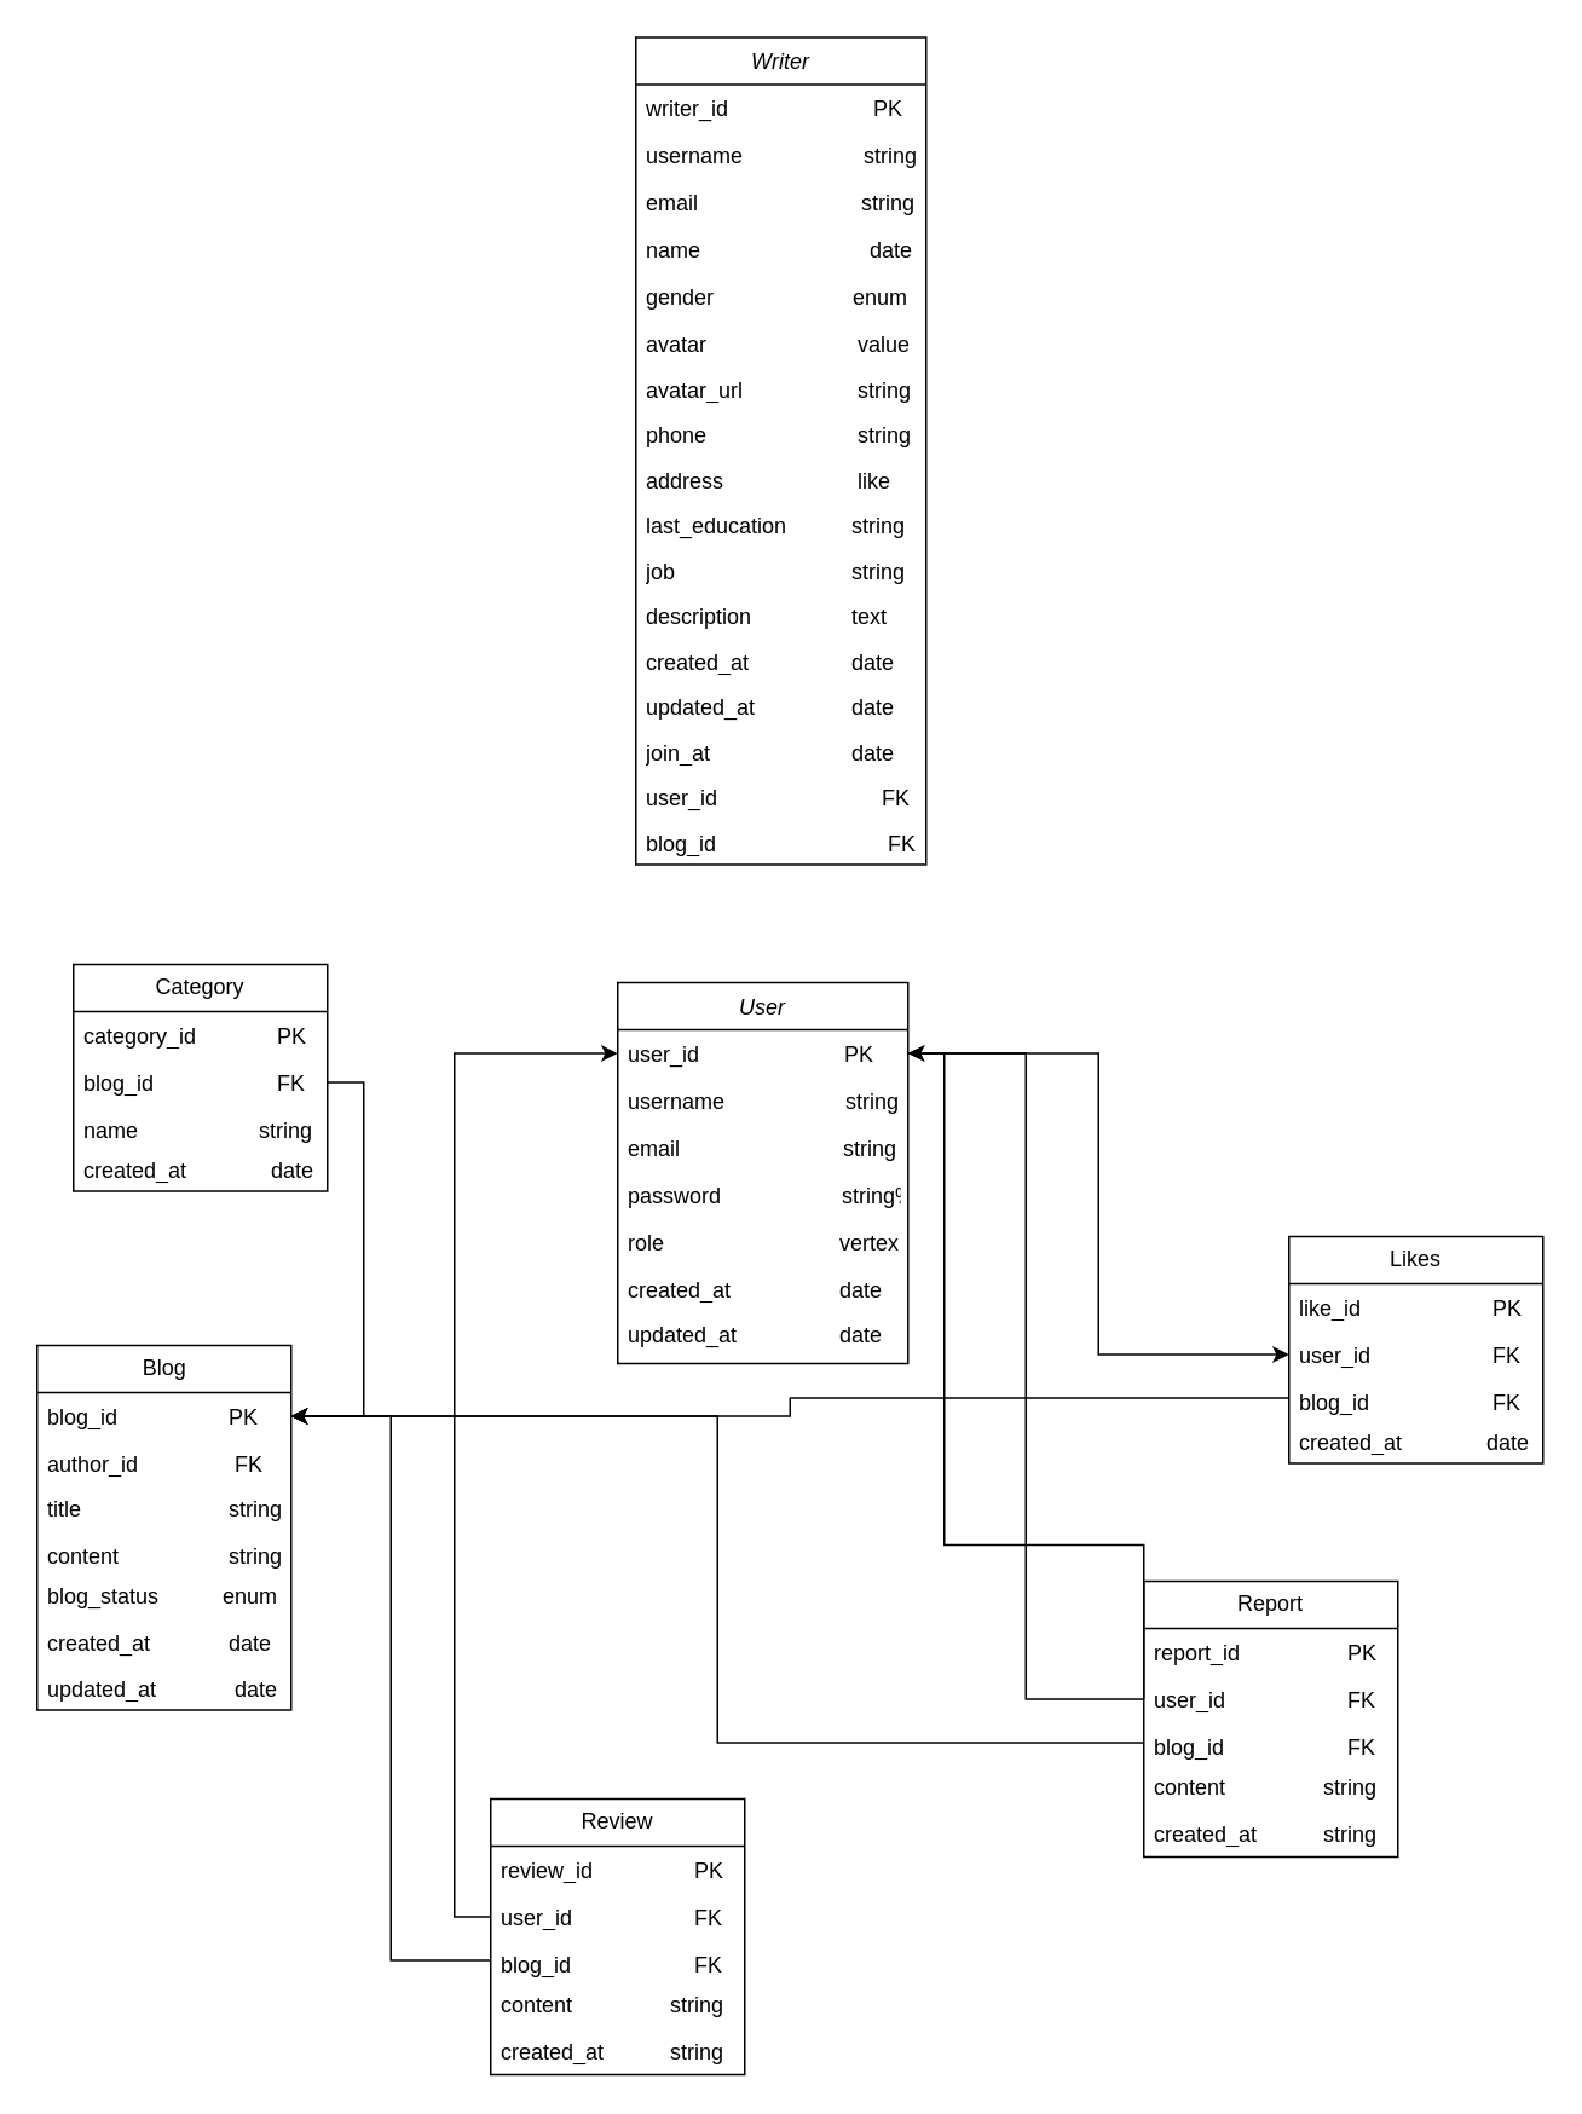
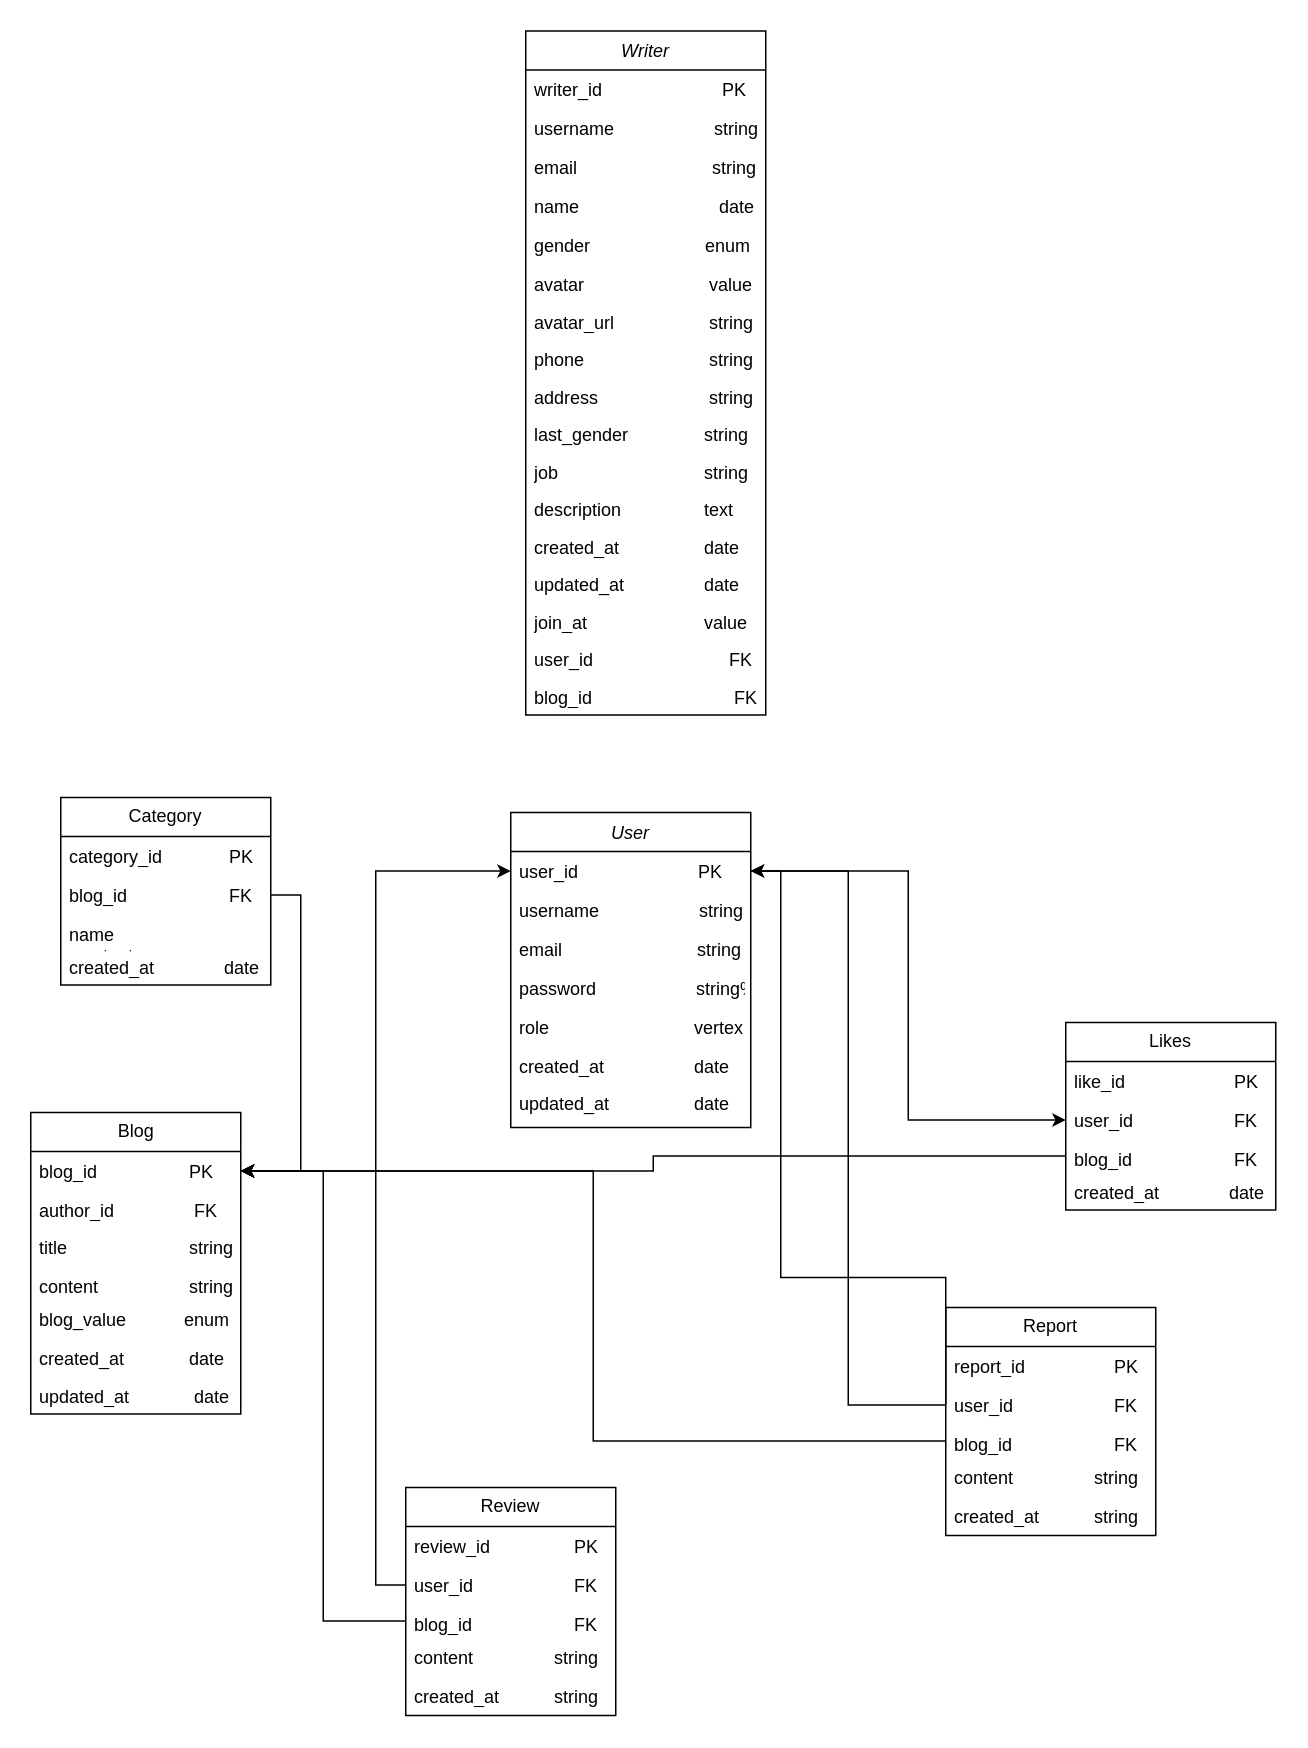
- <mxCell id="57" value="address&lt;span style=&quot;white-space: pre;&quot;&gt;&#09;&lt;/span&gt;&lt;span style=&quot;white-space: pre;&quot;&gt;&#09;&lt;/span&gt;&lt;span style=&quot;white-space: pre;&quot;&gt;&#09;&lt;/span&gt;&amp;nbsp; &amp;nbsp;like" style="text;strokeColor=none;fillColor=none;align=left;verticalAlign=top;spacingLeft=4;spacingRight=4;overflow=hidden;rotatable=0;points=[[0,0.5],[1,0.5]];portConstraint=eastwest;whiteSpace=wrap;html=1;" vertex="1" parent="48"><mxGeometry y="231" width="160" height="25" as="geometry" /></mxCell>
+ <mxCell id="57" value="address&lt;span style=&quot;white-space: pre;&quot;&gt;&#09;&lt;/span&gt;&lt;span style=&quot;white-space: pre;&quot;&gt;&#09;&lt;/span&gt;&lt;span style=&quot;white-space: pre;&quot;&gt;&#09;&lt;/span&gt;&amp;nbsp; &amp;nbsp;string" style="text;strokeColor=none;fillColor=none;align=left;verticalAlign=top;spacingLeft=4;spacingRight=4;overflow=hidden;rotatable=0;points=[[0,0.5],[1,0.5]];portConstraint=eastwest;whiteSpace=wrap;html=1;" vertex="1" parent="48"><mxGeometry y="231" width="160" height="25" as="geometry" /></mxCell>
- <mxCell id="58" value="last_education&lt;span style=&quot;white-space: pre;&quot;&gt;&#09;&lt;/span&gt;&lt;span style=&quot;white-space: pre;&quot;&gt;&#09;&lt;/span&gt;&amp;nbsp; string" style="text;strokeColor=none;fillColor=none;align=left;verticalAlign=top;spacingLeft=4;spacingRight=4;overflow=hidden;rotatable=0;points=[[0,0.5],[1,0.5]];portConstraint=eastwest;whiteSpace=wrap;html=1;" vertex="1" parent="48"><mxGeometry y="256" width="160" height="25" as="geometry" /></mxCell>
+ <mxCell id="58" value="last_gender&lt;span style=&quot;white-space: pre;&quot;&gt;&#09;&lt;/span&gt;&lt;span style=&quot;white-space: pre;&quot;&gt;&#09;&lt;/span&gt;&amp;nbsp; string" style="text;strokeColor=none;fillColor=none;align=left;verticalAlign=top;spacingLeft=4;spacingRight=4;overflow=hidden;rotatable=0;points=[[0,0.5],[1,0.5]];portConstraint=eastwest;whiteSpace=wrap;html=1;" vertex="1" parent="48"><mxGeometry y="256" width="160" height="25" as="geometry" /></mxCell>
- <mxCell id="63" value="join_at&lt;span style=&quot;white-space: pre;&quot;&gt;&#09;&lt;/span&gt;&lt;span style=&quot;white-space: pre;&quot;&gt;&#09;&lt;/span&gt;&amp;nbsp; &amp;nbsp; &amp;nbsp; &amp;nbsp;&lt;span style=&quot;white-space: pre;&quot;&gt;&#09;&lt;/span&gt;&amp;nbsp; date" style="text;strokeColor=none;fillColor=none;align=left;verticalAlign=top;spacingLeft=4;spacingRight=4;overflow=hidden;rotatable=0;points=[[0,0.5],[1,0.5]];portConstraint=eastwest;whiteSpace=wrap;html=1;" vertex="1" parent="48"><mxGeometry y="381" width="160" height="25" as="geometry" /></mxCell>
+ <mxCell id="63" value="join_at&lt;span style=&quot;white-space: pre;&quot;&gt;&#09;&lt;/span&gt;&lt;span style=&quot;white-space: pre;&quot;&gt;&#09;&lt;/span&gt;&amp;nbsp; &amp;nbsp; &amp;nbsp; &amp;nbsp;&lt;span style=&quot;white-space: pre;&quot;&gt;&#09;&lt;/span&gt;&amp;nbsp; value" style="text;strokeColor=none;fillColor=none;align=left;verticalAlign=top;spacingLeft=4;spacingRight=4;overflow=hidden;rotatable=0;points=[[0,0.5],[1,0.5]];portConstraint=eastwest;whiteSpace=wrap;html=1;" vertex="1" parent="48"><mxGeometry y="381" width="160" height="25" as="geometry" /></mxCell>
- <mxCell id="45" value="name&lt;span style=&quot;white-space: pre;&quot;&gt;&#09;&lt;/span&gt;&lt;span style=&quot;white-space: pre;&quot;&gt;&#09;&lt;/span&gt;&amp;nbsp; &amp;nbsp; &amp;nbsp;string" style="text;strokeColor=none;fillColor=none;align=left;verticalAlign=top;spacingLeft=4;spacingRight=4;overflow=hidden;rotatable=0;points=[[0,0.5],[1,0.5]];portConstraint=eastwest;whiteSpace=wrap;html=1;" parent="42" vertex="1"><mxGeometry y="78" width="140" height="22" as="geometry" /></mxCell>
+ <mxCell id="45" value="name&lt;span style=&quot;white-space: pre;&quot;&gt;&#09;&lt;/span&gt;&lt;span style=&quot;white-space: pre;&quot;&gt;&#09;&lt;/span&gt;&amp;nbsp; &amp;nbsp; &amp;nbsp;content" style="text;strokeColor=none;fillColor=none;align=left;verticalAlign=top;spacingLeft=4;spacingRight=4;overflow=hidden;rotatable=0;points=[[0,0.5],[1,0.5]];portConstraint=eastwest;whiteSpace=wrap;html=1;" parent="42" vertex="1"><mxGeometry y="78" width="140" height="22" as="geometry" /></mxCell>
- <mxCell id="15" value="blog_status&lt;span style=&quot;white-space: pre;&quot;&gt;&#09;&lt;/span&gt;&amp;nbsp; &amp;nbsp; &amp;nbsp;enum" style="text;strokeColor=none;fillColor=none;align=left;verticalAlign=top;spacingLeft=4;spacingRight=4;overflow=hidden;rotatable=0;points=[[0,0.5],[1,0.5]];portConstraint=eastwest;whiteSpace=wrap;html=1;" parent="10" vertex="1"><mxGeometry y="125" width="140" height="26" as="geometry" /></mxCell>
+ <mxCell id="15" value="blog_value&lt;span style=&quot;white-space: pre;&quot;&gt;&#09;&lt;/span&gt;&amp;nbsp; &amp;nbsp; &amp;nbsp;enum" style="text;strokeColor=none;fillColor=none;align=left;verticalAlign=top;spacingLeft=4;spacingRight=4;overflow=hidden;rotatable=0;points=[[0,0.5],[1,0.5]];portConstraint=eastwest;whiteSpace=wrap;html=1;" parent="10" vertex="1"><mxGeometry y="125" width="140" height="26" as="geometry" /></mxCell>
